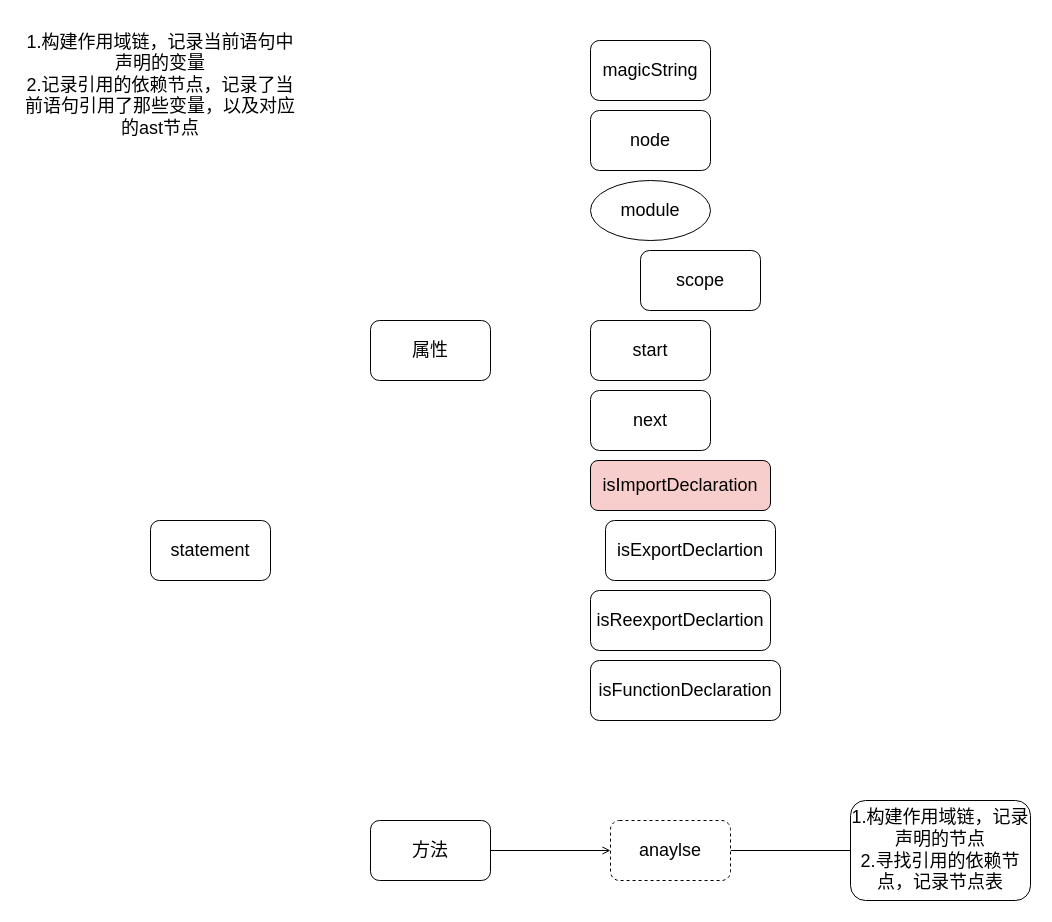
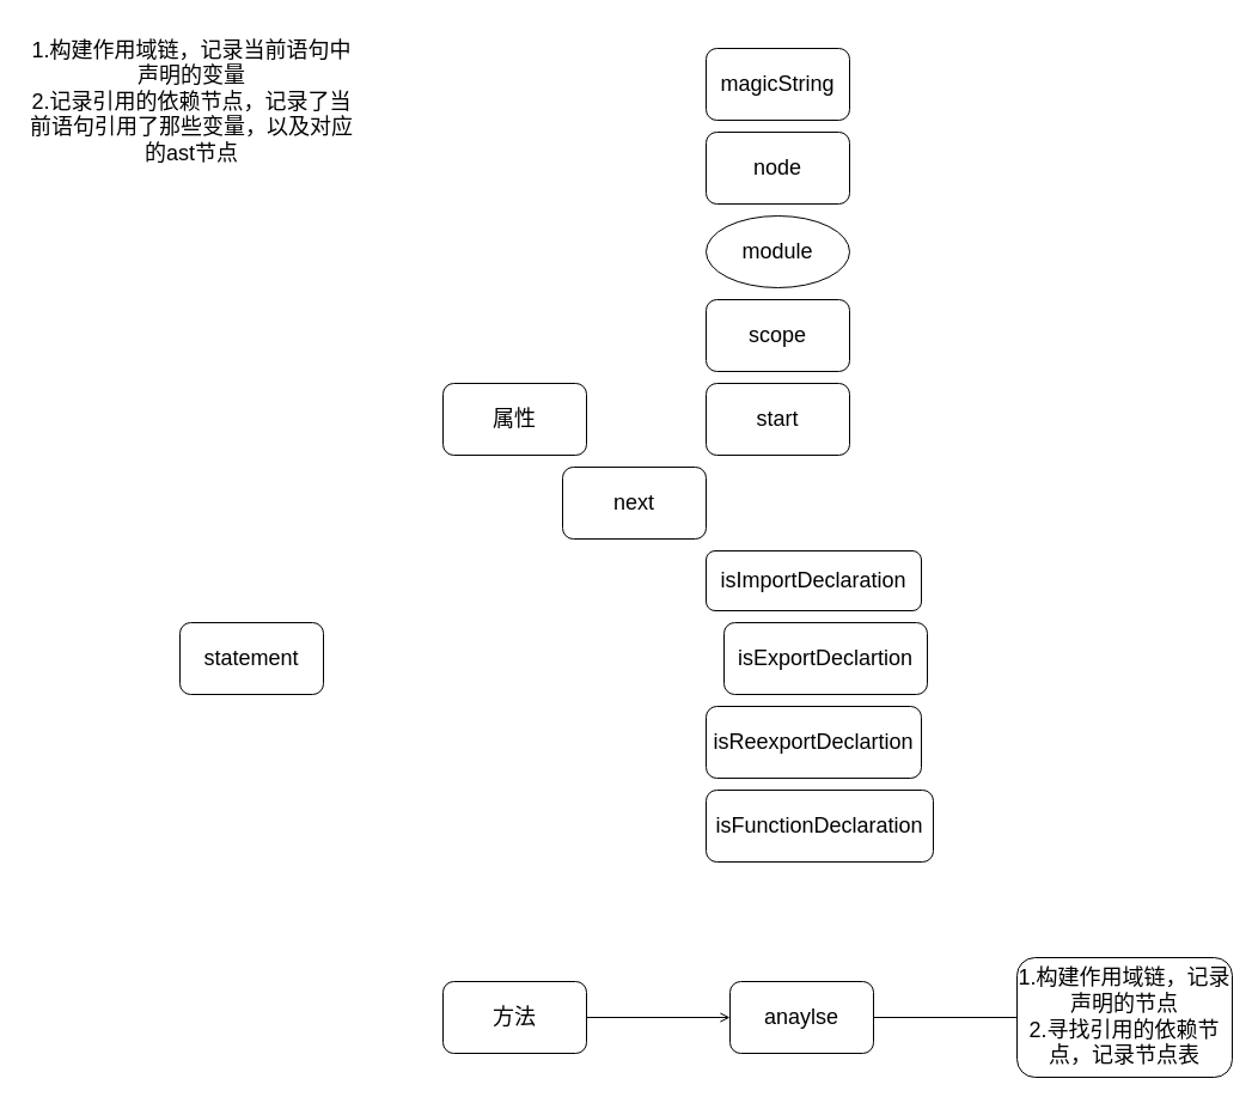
- <mxCell id="10" value="scope" style="rounded=1;whiteSpace=wrap;html=1;fontSize=18;" vertex="1" parent="1"><mxGeometry x="640" y="250" width="120" height="60" as="geometry" /></mxCell>
+ <mxCell id="10" value="scope" style="rounded=1;whiteSpace=wrap;html=1;fontSize=18;" vertex="1" parent="1"><mxGeometry x="590" y="250" width="120" height="60" as="geometry" /></mxCell>
- <mxCell id="12" value="next" style="rounded=1;whiteSpace=wrap;html=1;fontSize=18;" vertex="1" parent="1"><mxGeometry x="590" y="390" width="120" height="60" as="geometry" /></mxCell>
+ <mxCell id="12" value="next" style="rounded=1;whiteSpace=wrap;html=1;fontSize=18;" vertex="1" parent="1"><mxGeometry x="470" y="390" width="120" height="60" as="geometry" /></mxCell>
- <mxCell id="13" value="isImportDeclaration" style="rounded=1;whiteSpace=wrap;html=1;fontSize=18;fillColor=#f8cecc;" vertex="1" parent="1"><mxGeometry x="590" y="460" width="180" height="50" as="geometry" /></mxCell>
+ <mxCell id="13" value="isImportDeclaration" style="rounded=1;whiteSpace=wrap;html=1;fontSize=18;" vertex="1" parent="1"><mxGeometry x="590" y="460" width="180" height="50" as="geometry" /></mxCell>
- <mxCell id="18" value="anaylse" style="rounded=1;whiteSpace=wrap;html=1;fontSize=18;dashed=1;" vertex="1" parent="1"><mxGeometry x="610" y="820" width="120" height="60" as="geometry" /></mxCell>
+ <mxCell id="18" value="anaylse" style="rounded=1;whiteSpace=wrap;html=1;fontSize=18;" vertex="1" parent="1"><mxGeometry x="610" y="820" width="120" height="60" as="geometry" /></mxCell>
